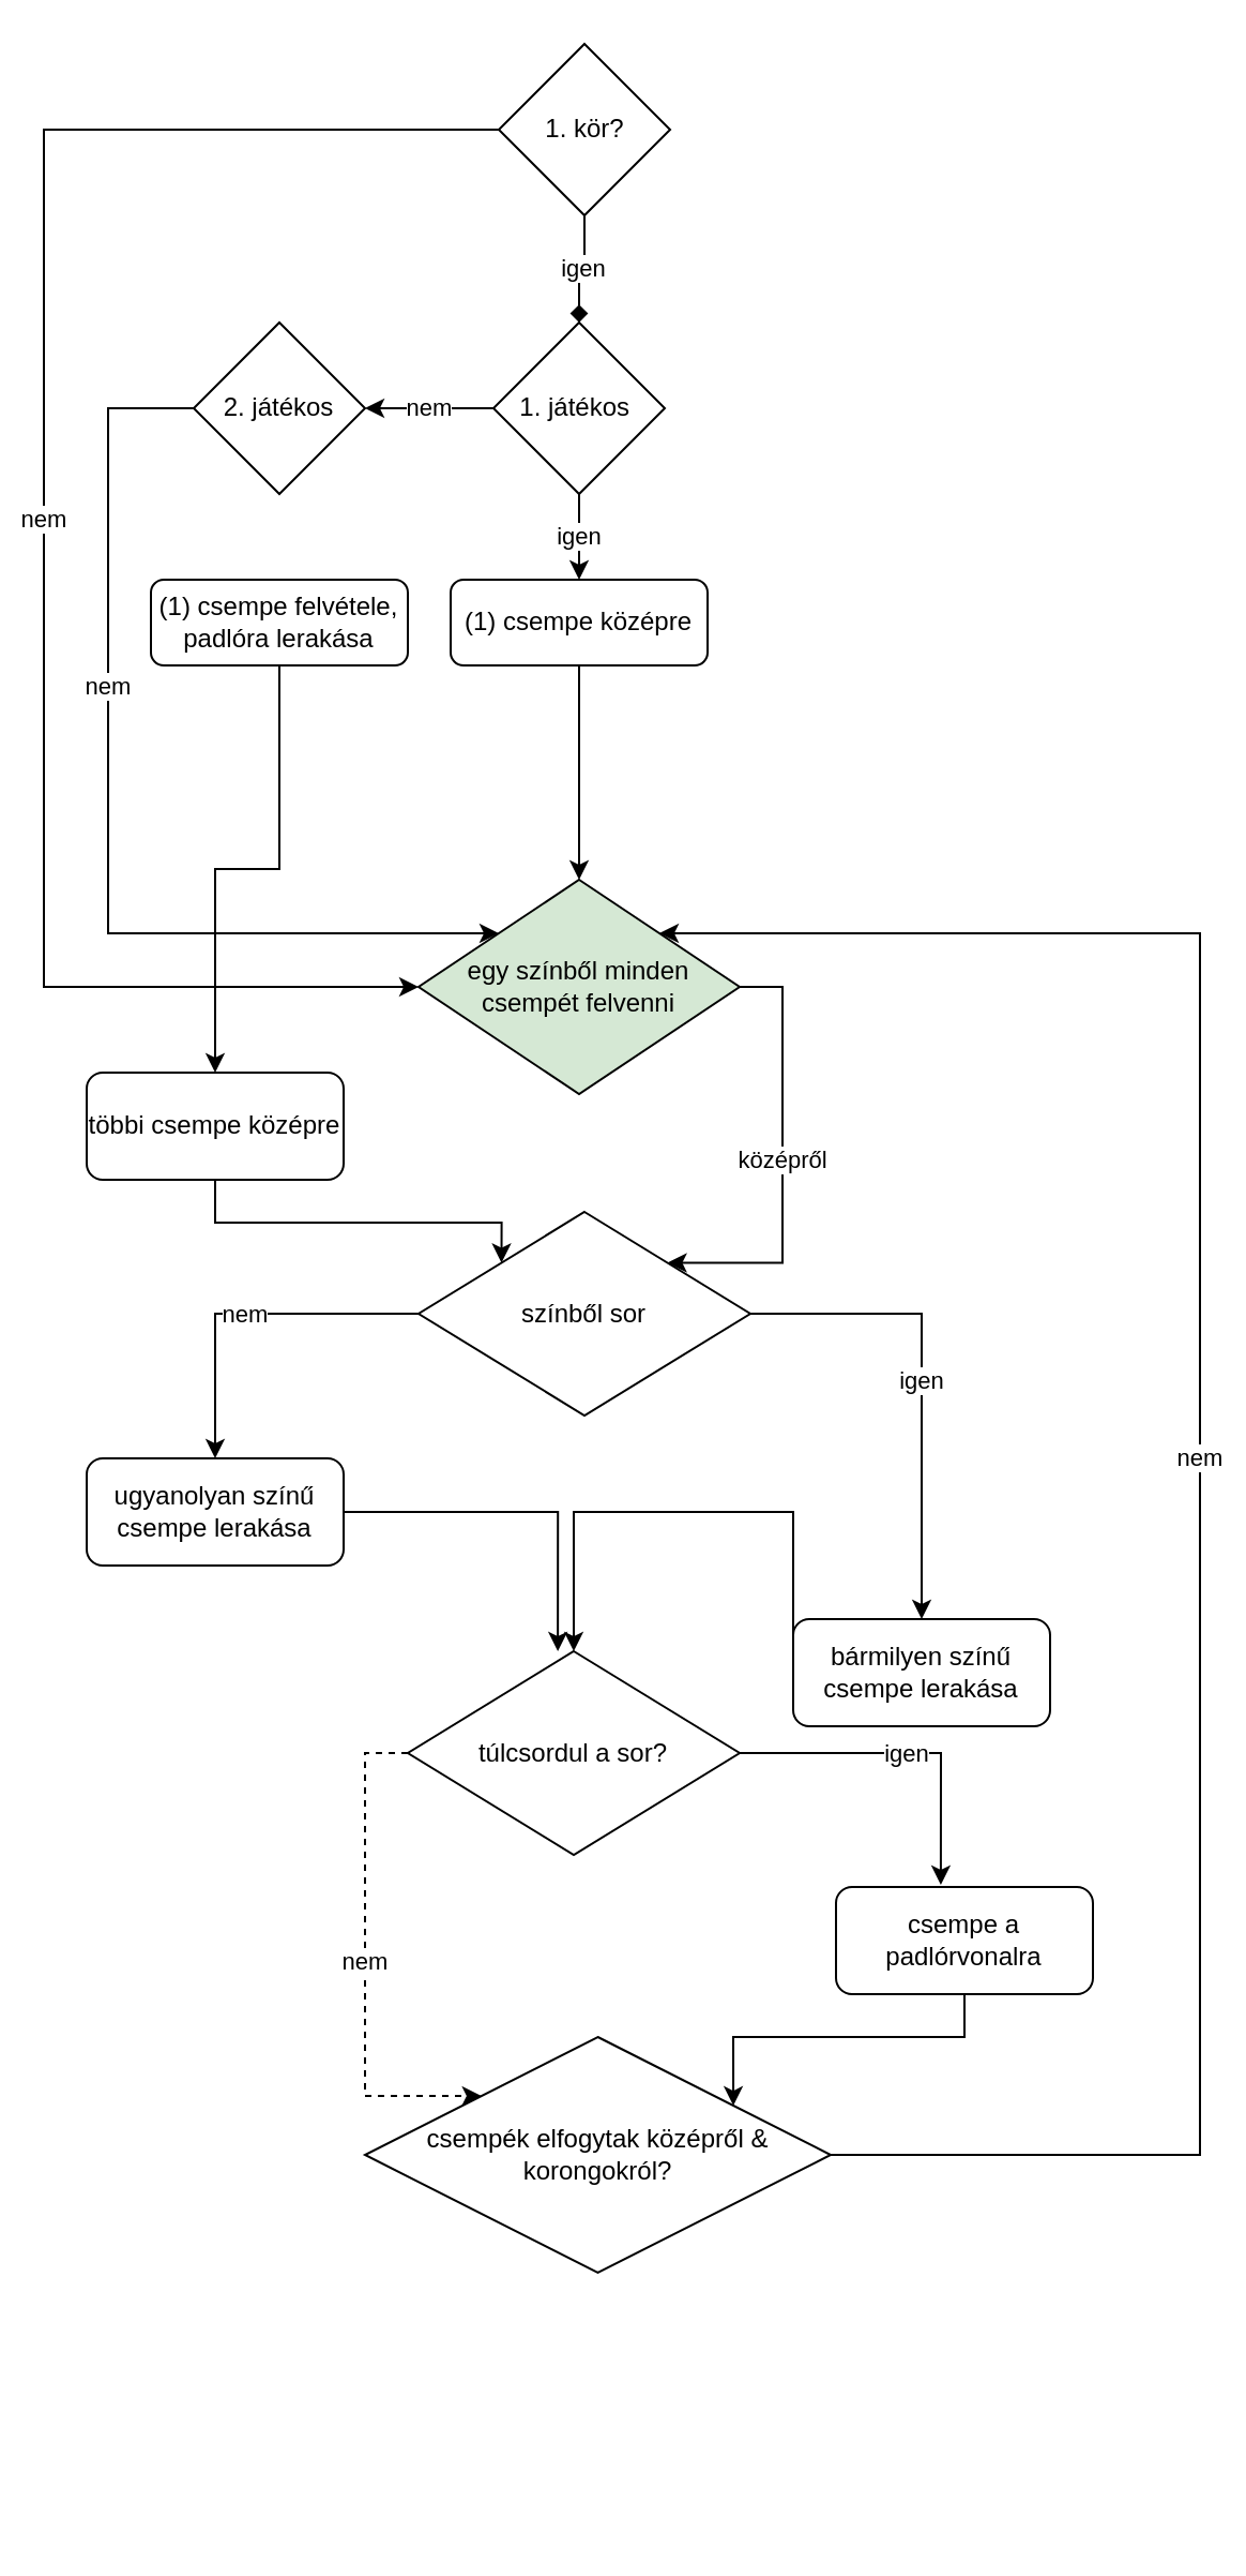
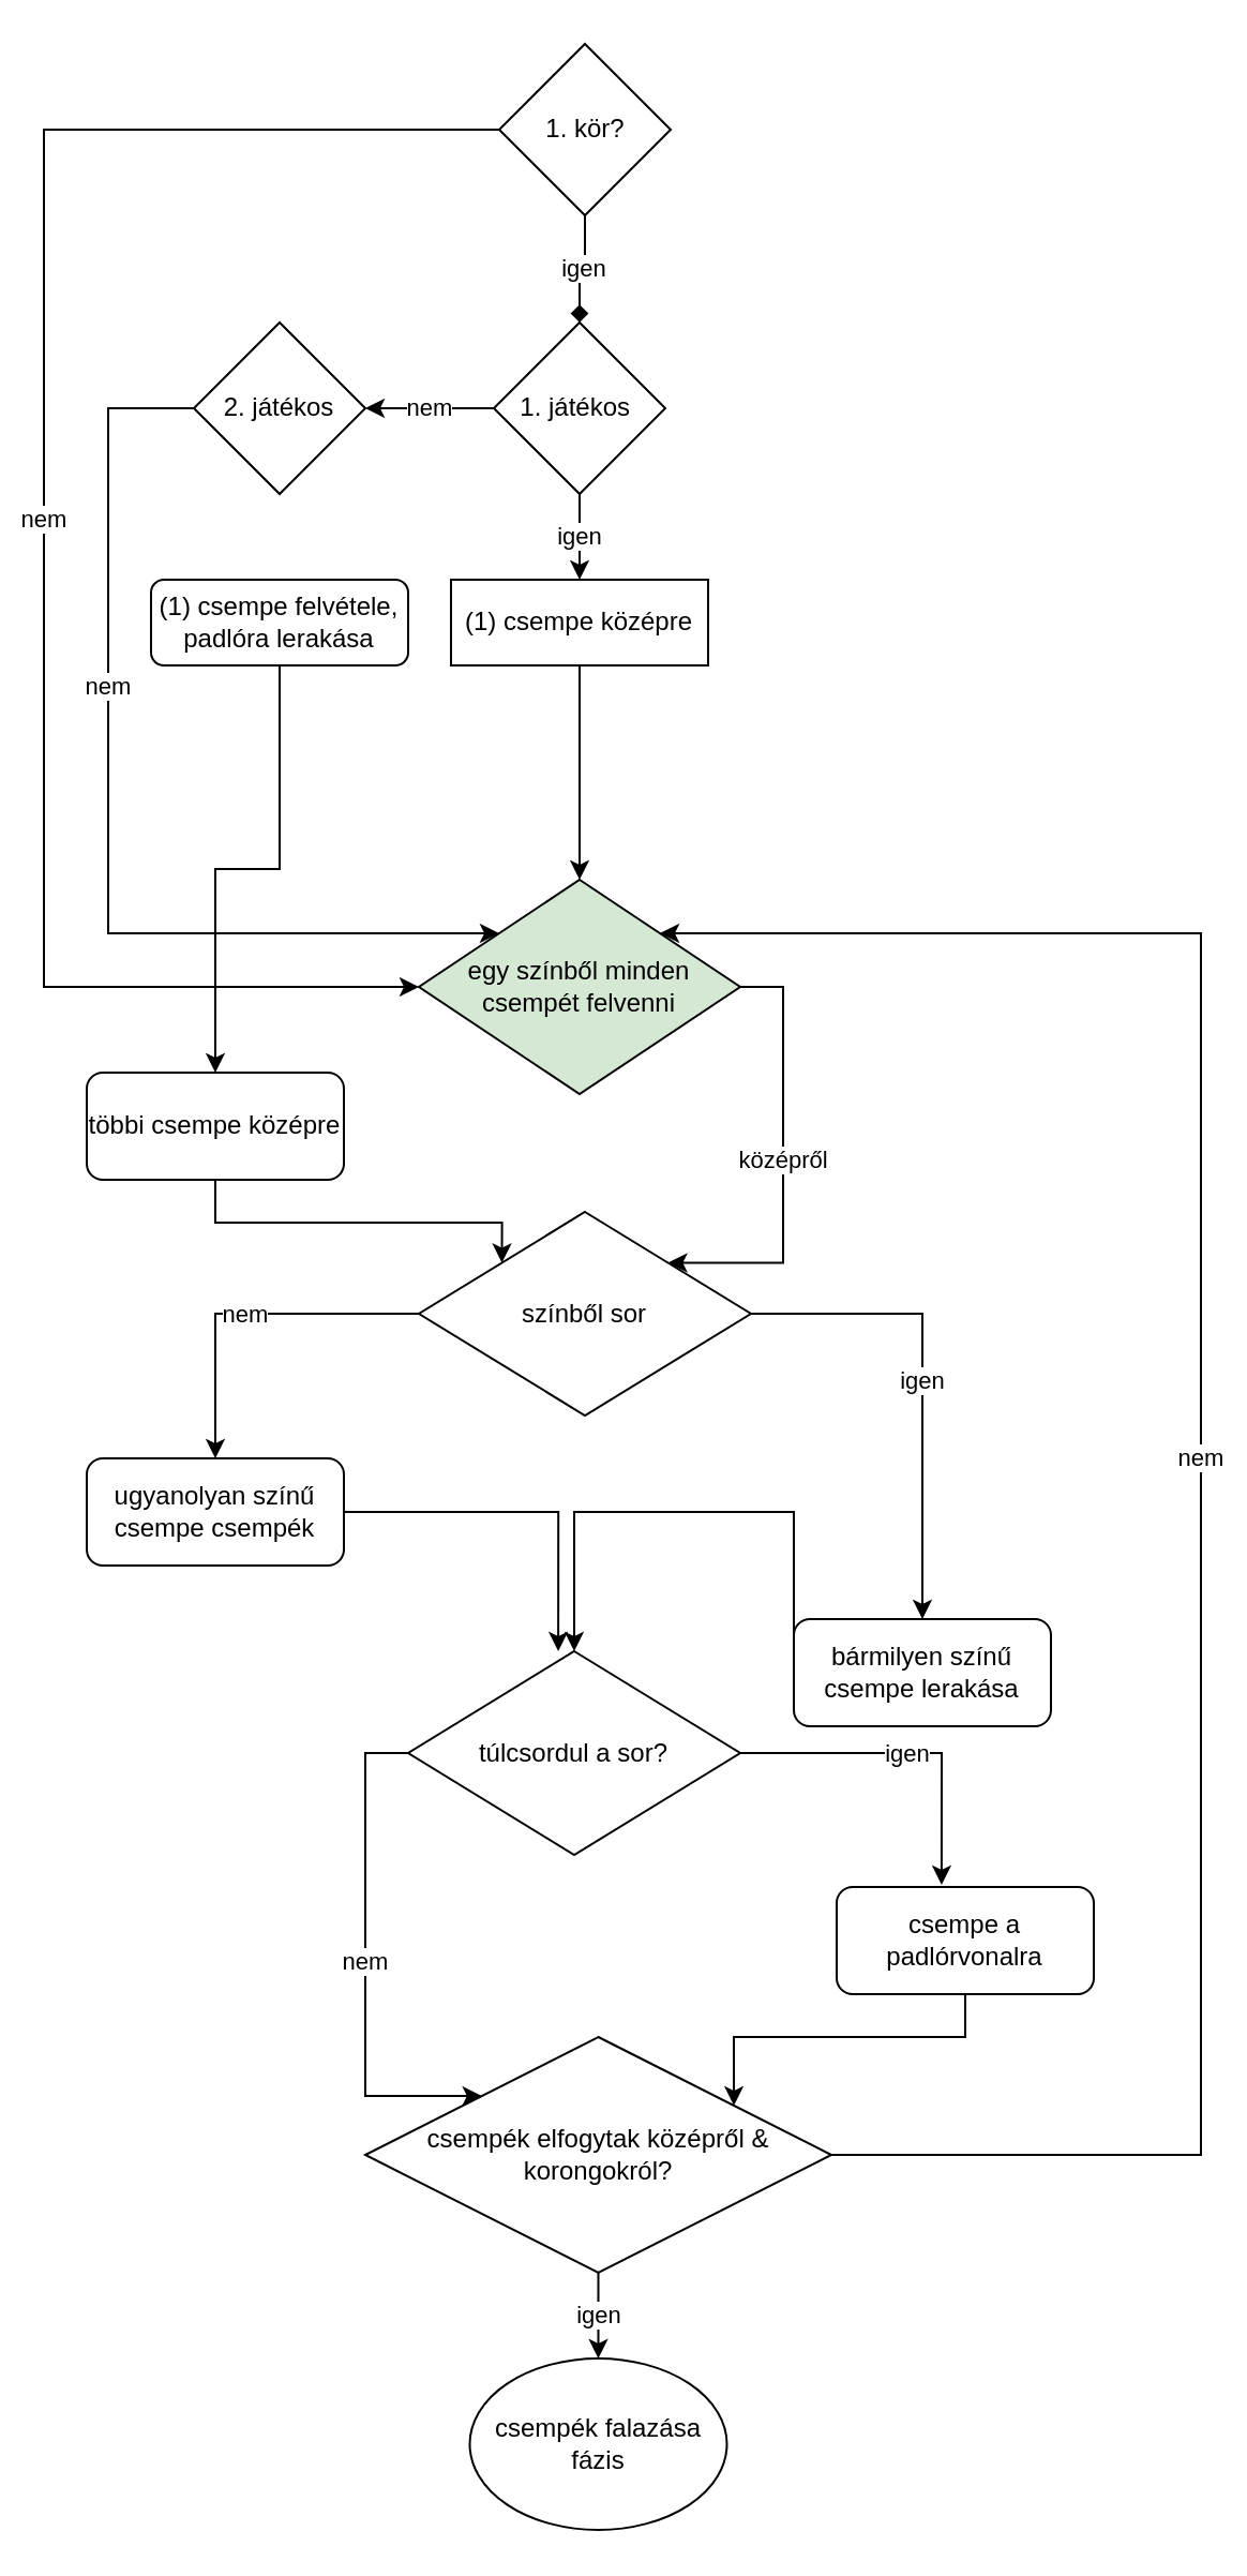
- <mxCell id="3" value="(1) csempe középre" style="rounded=1;whiteSpace=wrap;html=1;" vertex="1" parent="1"><mxGeometry x="210" y="270" width="120" height="40" as="geometry" /></mxCell>
+ <mxCell id="3" value="(1) csempe középre" style="whiteSpace=wrap;html=1;rounded=0;" vertex="1" parent="1"><mxGeometry x="210" y="270" width="120" height="40" as="geometry" /></mxCell>
- <mxCell id="22" value="ugyanolyan színű csempe lerakása" style="rounded=1;whiteSpace=wrap;html=1;" vertex="1" parent="1"><mxGeometry x="40" y="680" width="120" height="50" as="geometry" /></mxCell>
+ <mxCell id="22" value="ugyanolyan színű csempe csempék" style="rounded=1;whiteSpace=wrap;html=1;" vertex="1" parent="1"><mxGeometry x="40" y="680" width="120" height="50" as="geometry" /></mxCell>
- <mxCell id="26" value="nem" style="edgeStyle=orthogonalEdgeStyle;rounded=0;orthogonalLoop=1;jettySize=auto;html=1;exitX=0;exitY=0.5;exitDx=0;exitDy=0;entryX=0;entryY=0;entryDx=0;entryDy=0;dashed=1;" edge="1" parent="1" source="27" target="32"><mxGeometry relative="1" as="geometry"><Array as="points"><mxPoint x="170" y="818" /><mxPoint x="170" y="978" /></Array></mxGeometry></mxCell>
+ <mxCell id="26" value="nem" style="edgeStyle=orthogonalEdgeStyle;rounded=0;orthogonalLoop=1;jettySize=auto;html=1;exitX=0;exitY=0.5;exitDx=0;exitDy=0;entryX=0;entryY=0;entryDx=0;entryDy=0;" edge="1" parent="1" source="27" target="32"><mxGeometry relative="1" as="geometry"><Array as="points"><mxPoint x="170" y="818" /><mxPoint x="170" y="978" /></Array></mxGeometry></mxCell>
+ <mxCell id="31" value="igen" style="edgeStyle=orthogonalEdgeStyle;rounded=0;orthogonalLoop=1;jettySize=auto;html=1;exitX=0.5;exitY=1;exitDx=0;exitDy=0;" edge="1" parent="1" source="32" target="33"><mxGeometry relative="1" as="geometry"><mxPoint x="278.75" y="1129" as="targetPoint" /></mxGeometry></mxCell>
+ <mxCell id="33" value="csempék falazása fázis" style="ellipse;whiteSpace=wrap;html=1;" vertex="1" parent="1"><mxGeometry x="218.75" y="1100" width="120" height="80" as="geometry" /></mxCell>
